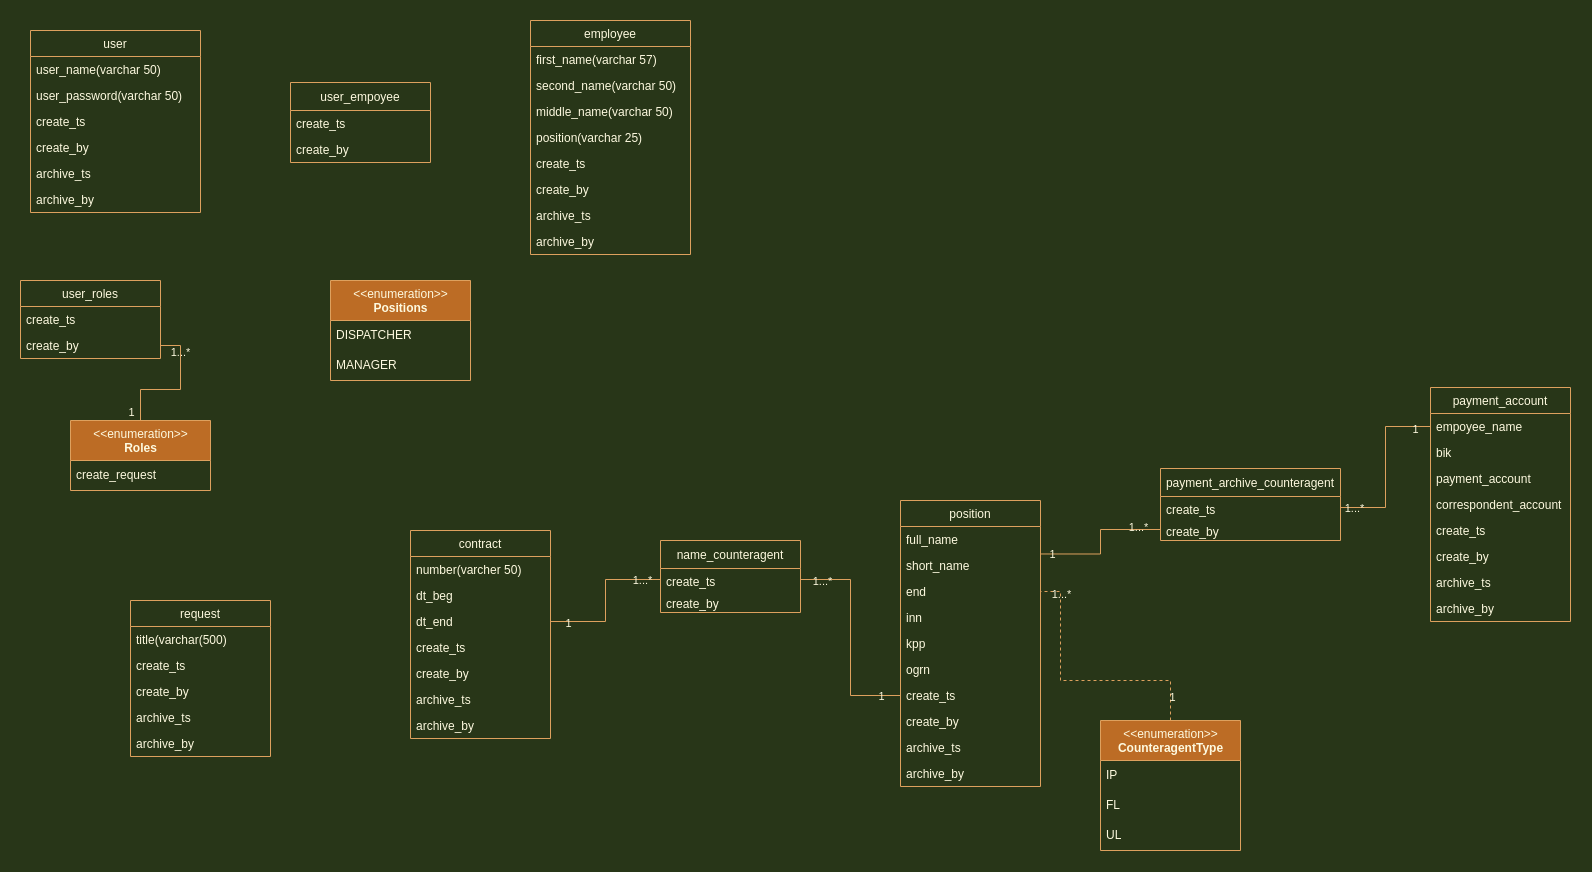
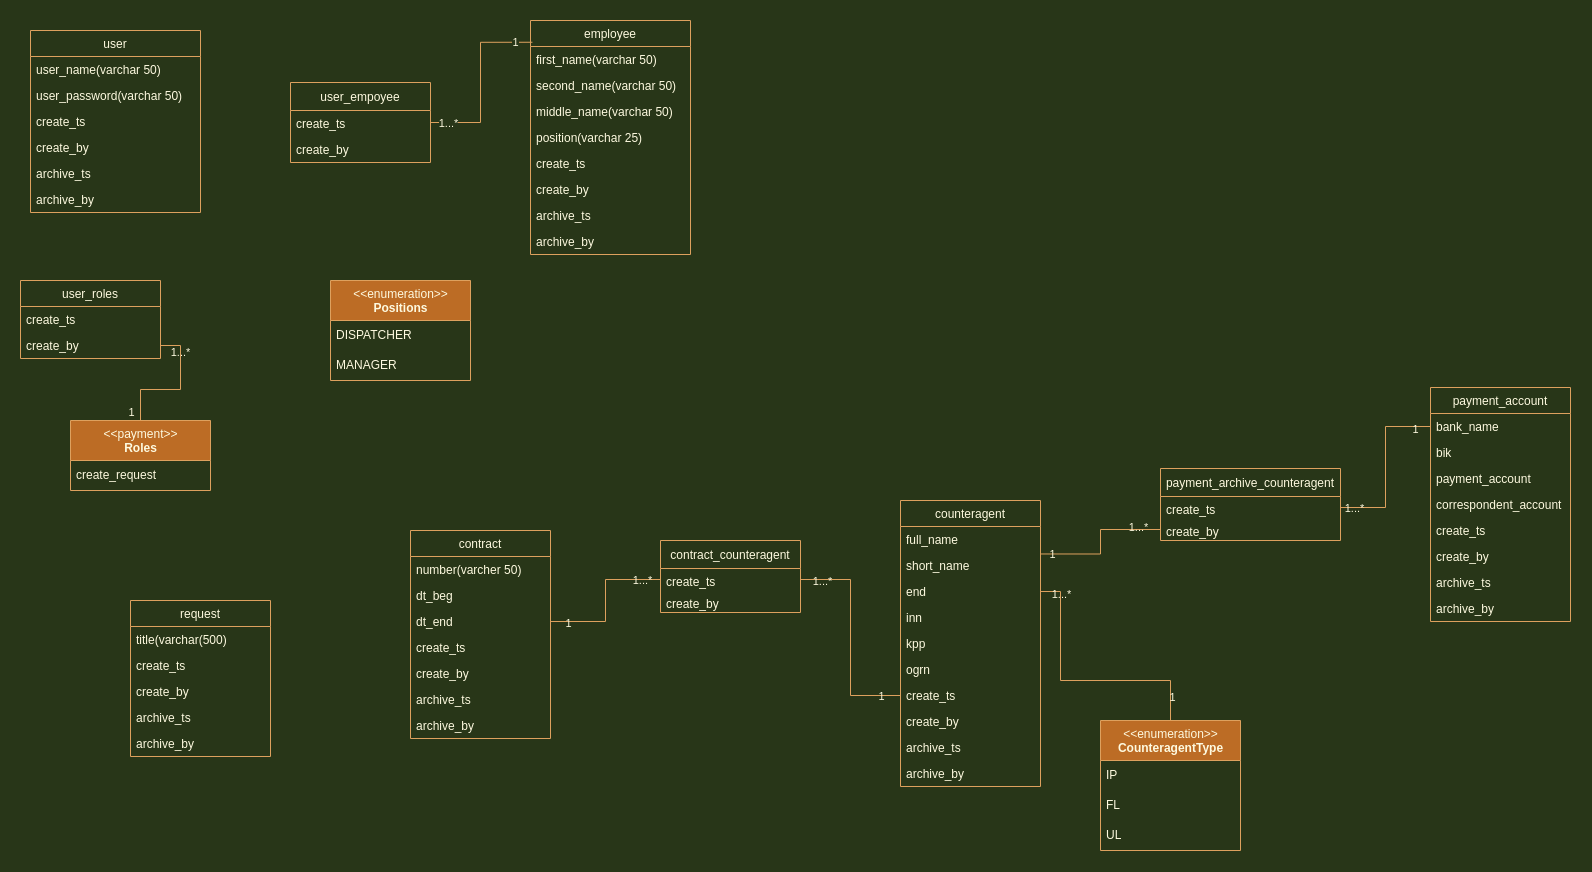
- <mxCell id="10" value="first_name(varchar 57)" style="text;strokeColor=none;fillColor=none;align=left;verticalAlign=top;spacingLeft=4;spacingRight=4;overflow=hidden;rotatable=0;points=[[0,0.5],[1,0.5]];portConstraint=eastwest;rounded=0;fontColor=#FEFAE0;" parent="9" vertex="1"><mxGeometry y="26" width="160" height="26" as="geometry" /></mxCell>
+ <mxCell id="10" value="first_name(varchar 50)" style="text;strokeColor=none;fillColor=none;align=left;verticalAlign=top;spacingLeft=4;spacingRight=4;overflow=hidden;rotatable=0;points=[[0,0.5],[1,0.5]];portConstraint=eastwest;rounded=0;fontColor=#FEFAE0;" parent="9" vertex="1"><mxGeometry y="26" width="160" height="26" as="geometry" /></mxCell>
+ <mxCell id="18" style="edgeStyle=orthogonalEdgeStyle;rounded=0;orthogonalLoop=1;jettySize=auto;html=1;entryX=0.012;entryY=0.093;entryDx=0;entryDy=0;entryPerimeter=0;endArrow=none;endFill=0;labelBackgroundColor=#283618;strokeColor=#DDA15E;fontColor=#FEFAE0;" parent="1" source="21" target="9" edge="1"><mxGeometry relative="1" as="geometry" /></mxCell>
+ <mxCell id="19" value="1...*" style="edgeLabel;html=1;align=center;verticalAlign=middle;resizable=0;points=[];rounded=0;labelBackgroundColor=#283618;fontColor=#FEFAE0;" parent="18" vertex="1" connectable="0"><mxGeometry x="-0.817" y="-2" relative="1" as="geometry"><mxPoint y="-2" as="offset" /></mxGeometry></mxCell>
+ <mxCell id="20" value="1" style="edgeLabel;html=1;align=center;verticalAlign=middle;resizable=0;points=[];rounded=0;labelBackgroundColor=#283618;fontColor=#FEFAE0;" parent="18" vertex="1" connectable="0"><mxGeometry x="0.812" relative="1" as="geometry"><mxPoint as="offset" /></mxGeometry></mxCell>
- <mxCell id="77" value="empoyee_name" style="text;strokeColor=none;fillColor=none;align=left;verticalAlign=top;spacingLeft=4;spacingRight=4;overflow=hidden;rotatable=0;points=[[0,0.5],[1,0.5]];portConstraint=eastwest;fontColor=#FEFAE0;" vertex="1" parent="76"><mxGeometry y="26" width="140" height="26" as="geometry" /></mxCell>
+ <mxCell id="77" value="bank_name" style="text;strokeColor=none;fillColor=none;align=left;verticalAlign=top;spacingLeft=4;spacingRight=4;overflow=hidden;rotatable=0;points=[[0,0.5],[1,0.5]];portConstraint=eastwest;fontColor=#FEFAE0;" vertex="1" parent="76"><mxGeometry y="26" width="140" height="26" as="geometry" /></mxCell>
- <mxCell id="35" value="&amp;lt;&amp;lt;enumeration&amp;gt;&amp;gt;&lt;br&gt;&lt;b&gt;Roles&lt;/b&gt;" style="swimlane;fontStyle=0;align=center;verticalAlign=top;childLayout=stackLayout;horizontal=1;startSize=40;horizontalStack=0;resizeParent=1;resizeParentMax=0;resizeLast=0;collapsible=0;marginBottom=0;html=1;rounded=0;sketch=0;fontColor=#FEFAE0;strokeColor=#DDA15E;fillColor=#BC6C25;" parent="1" vertex="1"><mxGeometry x="70" y="420" width="140" height="70" as="geometry" /></mxCell>
+ <mxCell id="35" value="&amp;lt;&amp;lt;payment&amp;gt;&amp;gt;&lt;br&gt;&lt;b&gt;Roles&lt;/b&gt;" style="swimlane;fontStyle=0;align=center;verticalAlign=top;childLayout=stackLayout;horizontal=1;startSize=40;horizontalStack=0;resizeParent=1;resizeParentMax=0;resizeLast=0;collapsible=0;marginBottom=0;html=1;rounded=0;sketch=0;fontColor=#FEFAE0;strokeColor=#DDA15E;fillColor=#BC6C25;" parent="1" vertex="1"><mxGeometry x="70" y="420" width="140" height="70" as="geometry" /></mxCell>
- <mxCell id="49" value="position" style="swimlane;fontStyle=0;childLayout=stackLayout;horizontal=1;startSize=26;fillColor=none;horizontalStack=0;resizeParent=1;resizeParentMax=0;resizeLast=0;collapsible=1;marginBottom=0;strokeColor=#DDA15E;fontColor=#FEFAE0;" vertex="1" parent="1"><mxGeometry x="900" y="500" width="140" height="286" as="geometry" /></mxCell>
+ <mxCell id="49" value="counteragent" style="swimlane;fontStyle=0;childLayout=stackLayout;horizontal=1;startSize=26;fillColor=none;horizontalStack=0;resizeParent=1;resizeParentMax=0;resizeLast=0;collapsible=1;marginBottom=0;strokeColor=#DDA15E;fontColor=#FEFAE0;" vertex="1" parent="1"><mxGeometry x="900" y="500" width="140" height="286" as="geometry" /></mxCell>
- <mxCell id="60" value="name_counteragent" style="swimlane;fontStyle=0;childLayout=stackLayout;horizontal=1;startSize=28;fillColor=none;horizontalStack=0;resizeParent=1;resizeParentMax=0;resizeLast=0;collapsible=1;marginBottom=0;rounded=0;strokeColor=#DDA15E;fontColor=#FEFAE0;" vertex="1" parent="1"><mxGeometry x="660" y="540" width="140" height="72" as="geometry" /></mxCell>
+ <mxCell id="60" value="contract_counteragent" style="swimlane;fontStyle=0;childLayout=stackLayout;horizontal=1;startSize=28;fillColor=none;horizontalStack=0;resizeParent=1;resizeParentMax=0;resizeLast=0;collapsible=1;marginBottom=0;rounded=0;strokeColor=#DDA15E;fontColor=#FEFAE0;" vertex="1" parent="1"><mxGeometry x="660" y="540" width="140" height="72" as="geometry" /></mxCell>
- <mxCell id="73" style="edgeStyle=orthogonalEdgeStyle;rounded=0;sketch=0;orthogonalLoop=1;jettySize=auto;html=1;fontColor=#FEFAE0;endArrow=none;endFill=0;strokeColor=#DDA15E;fillColor=#BC6C25;dashed=1;" edge="1" parent="1" source="69" target="52"><mxGeometry relative="1" as="geometry"><mxPoint x="1060" y="730" as="sourcePoint" /><Array as="points"><mxPoint x="1170" y="680" /><mxPoint x="1060" y="680" /><mxPoint x="1060" y="591" /></Array></mxGeometry></mxCell>
+ <mxCell id="73" style="edgeStyle=orthogonalEdgeStyle;rounded=0;sketch=0;orthogonalLoop=1;jettySize=auto;html=1;fontColor=#FEFAE0;endArrow=none;endFill=0;strokeColor=#DDA15E;fillColor=#BC6C25;" edge="1" parent="1" source="69" target="52"><mxGeometry relative="1" as="geometry"><mxPoint x="1060" y="730" as="sourcePoint" /><Array as="points"><mxPoint x="1170" y="680" /><mxPoint x="1060" y="680" /><mxPoint x="1060" y="591" /></Array></mxGeometry></mxCell>
